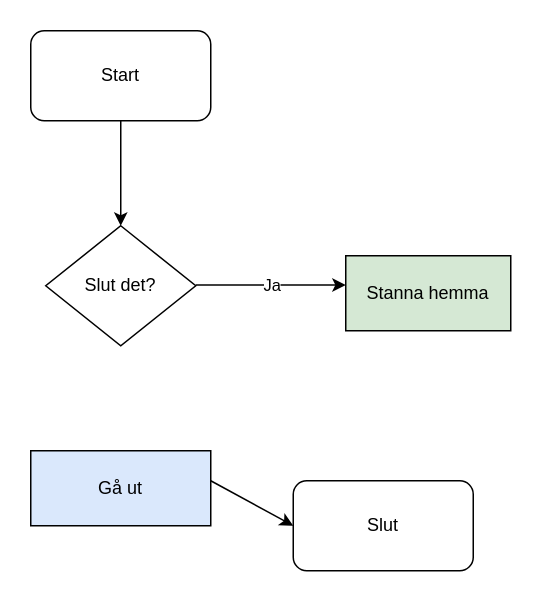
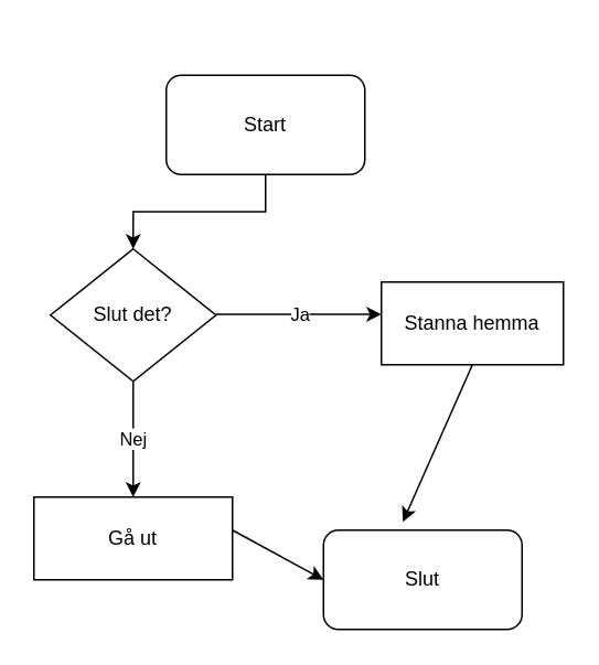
- <mxCell id="3" value="Start" style="rounded=1;whiteSpace=wrap;html=1;" vertex="1" parent="1"><mxGeometry x="20" y="20" width="120" height="60" as="geometry" /></mxCell>
+ <mxCell id="3" value="Start" style="rounded=1;whiteSpace=wrap;html=1;" vertex="1" parent="1"><mxGeometry x="100" y="45" width="120" height="60" as="geometry" /></mxCell>
- <mxCell id="10" value="Stanna hemma" style="rounded=0;whiteSpace=wrap;html=1;fillColor=#d5e8d4;" vertex="1" parent="1"><mxGeometry x="230" y="170" width="110" height="50" as="geometry" /></mxCell>
+ <mxCell id="10" value="Stanna hemma" style="rounded=0;whiteSpace=wrap;html=1;" vertex="1" parent="1"><mxGeometry x="230" y="170" width="110" height="50" as="geometry" /></mxCell>
+ <mxCell id="6" value="Nej" style="endArrow=classic;html=1;rounded=0;exitX=0.5;exitY=1;exitDx=0;exitDy=0;" edge="1" parent="1" source="4" target="5"><mxGeometry relative="1" as="geometry"><mxPoint x="10" y="260" as="sourcePoint" /><mxPoint x="170" y="260" as="targetPoint" /><Array as="points" /></mxGeometry></mxCell>
+ <mxCell id="13" value="" style="endArrow=classic;html=1;rounded=0;exitX=0.5;exitY=1;exitDx=0;exitDy=0;entryX=0.4;entryY=-0.083;entryDx=0;entryDy=0;entryPerimeter=0;" edge="1" parent="1" source="10" target="11"><mxGeometry width="50" height="50" relative="1" as="geometry"><mxPoint x="300" y="320" as="sourcePoint" /><mxPoint x="350" y="270" as="targetPoint" /></mxGeometry></mxCell>
- <mxCell id="5" value="Gå ut" style="rounded=0;whiteSpace=wrap;html=1;fillColor=#dae8fc;" vertex="1" parent="1"><mxGeometry x="20" y="300" width="120" height="50" as="geometry" /></mxCell>
+ <mxCell id="5" value="Gå ut" style="rounded=0;whiteSpace=wrap;html=1;" vertex="1" parent="1"><mxGeometry x="20" y="300" width="120" height="50" as="geometry" /></mxCell>
